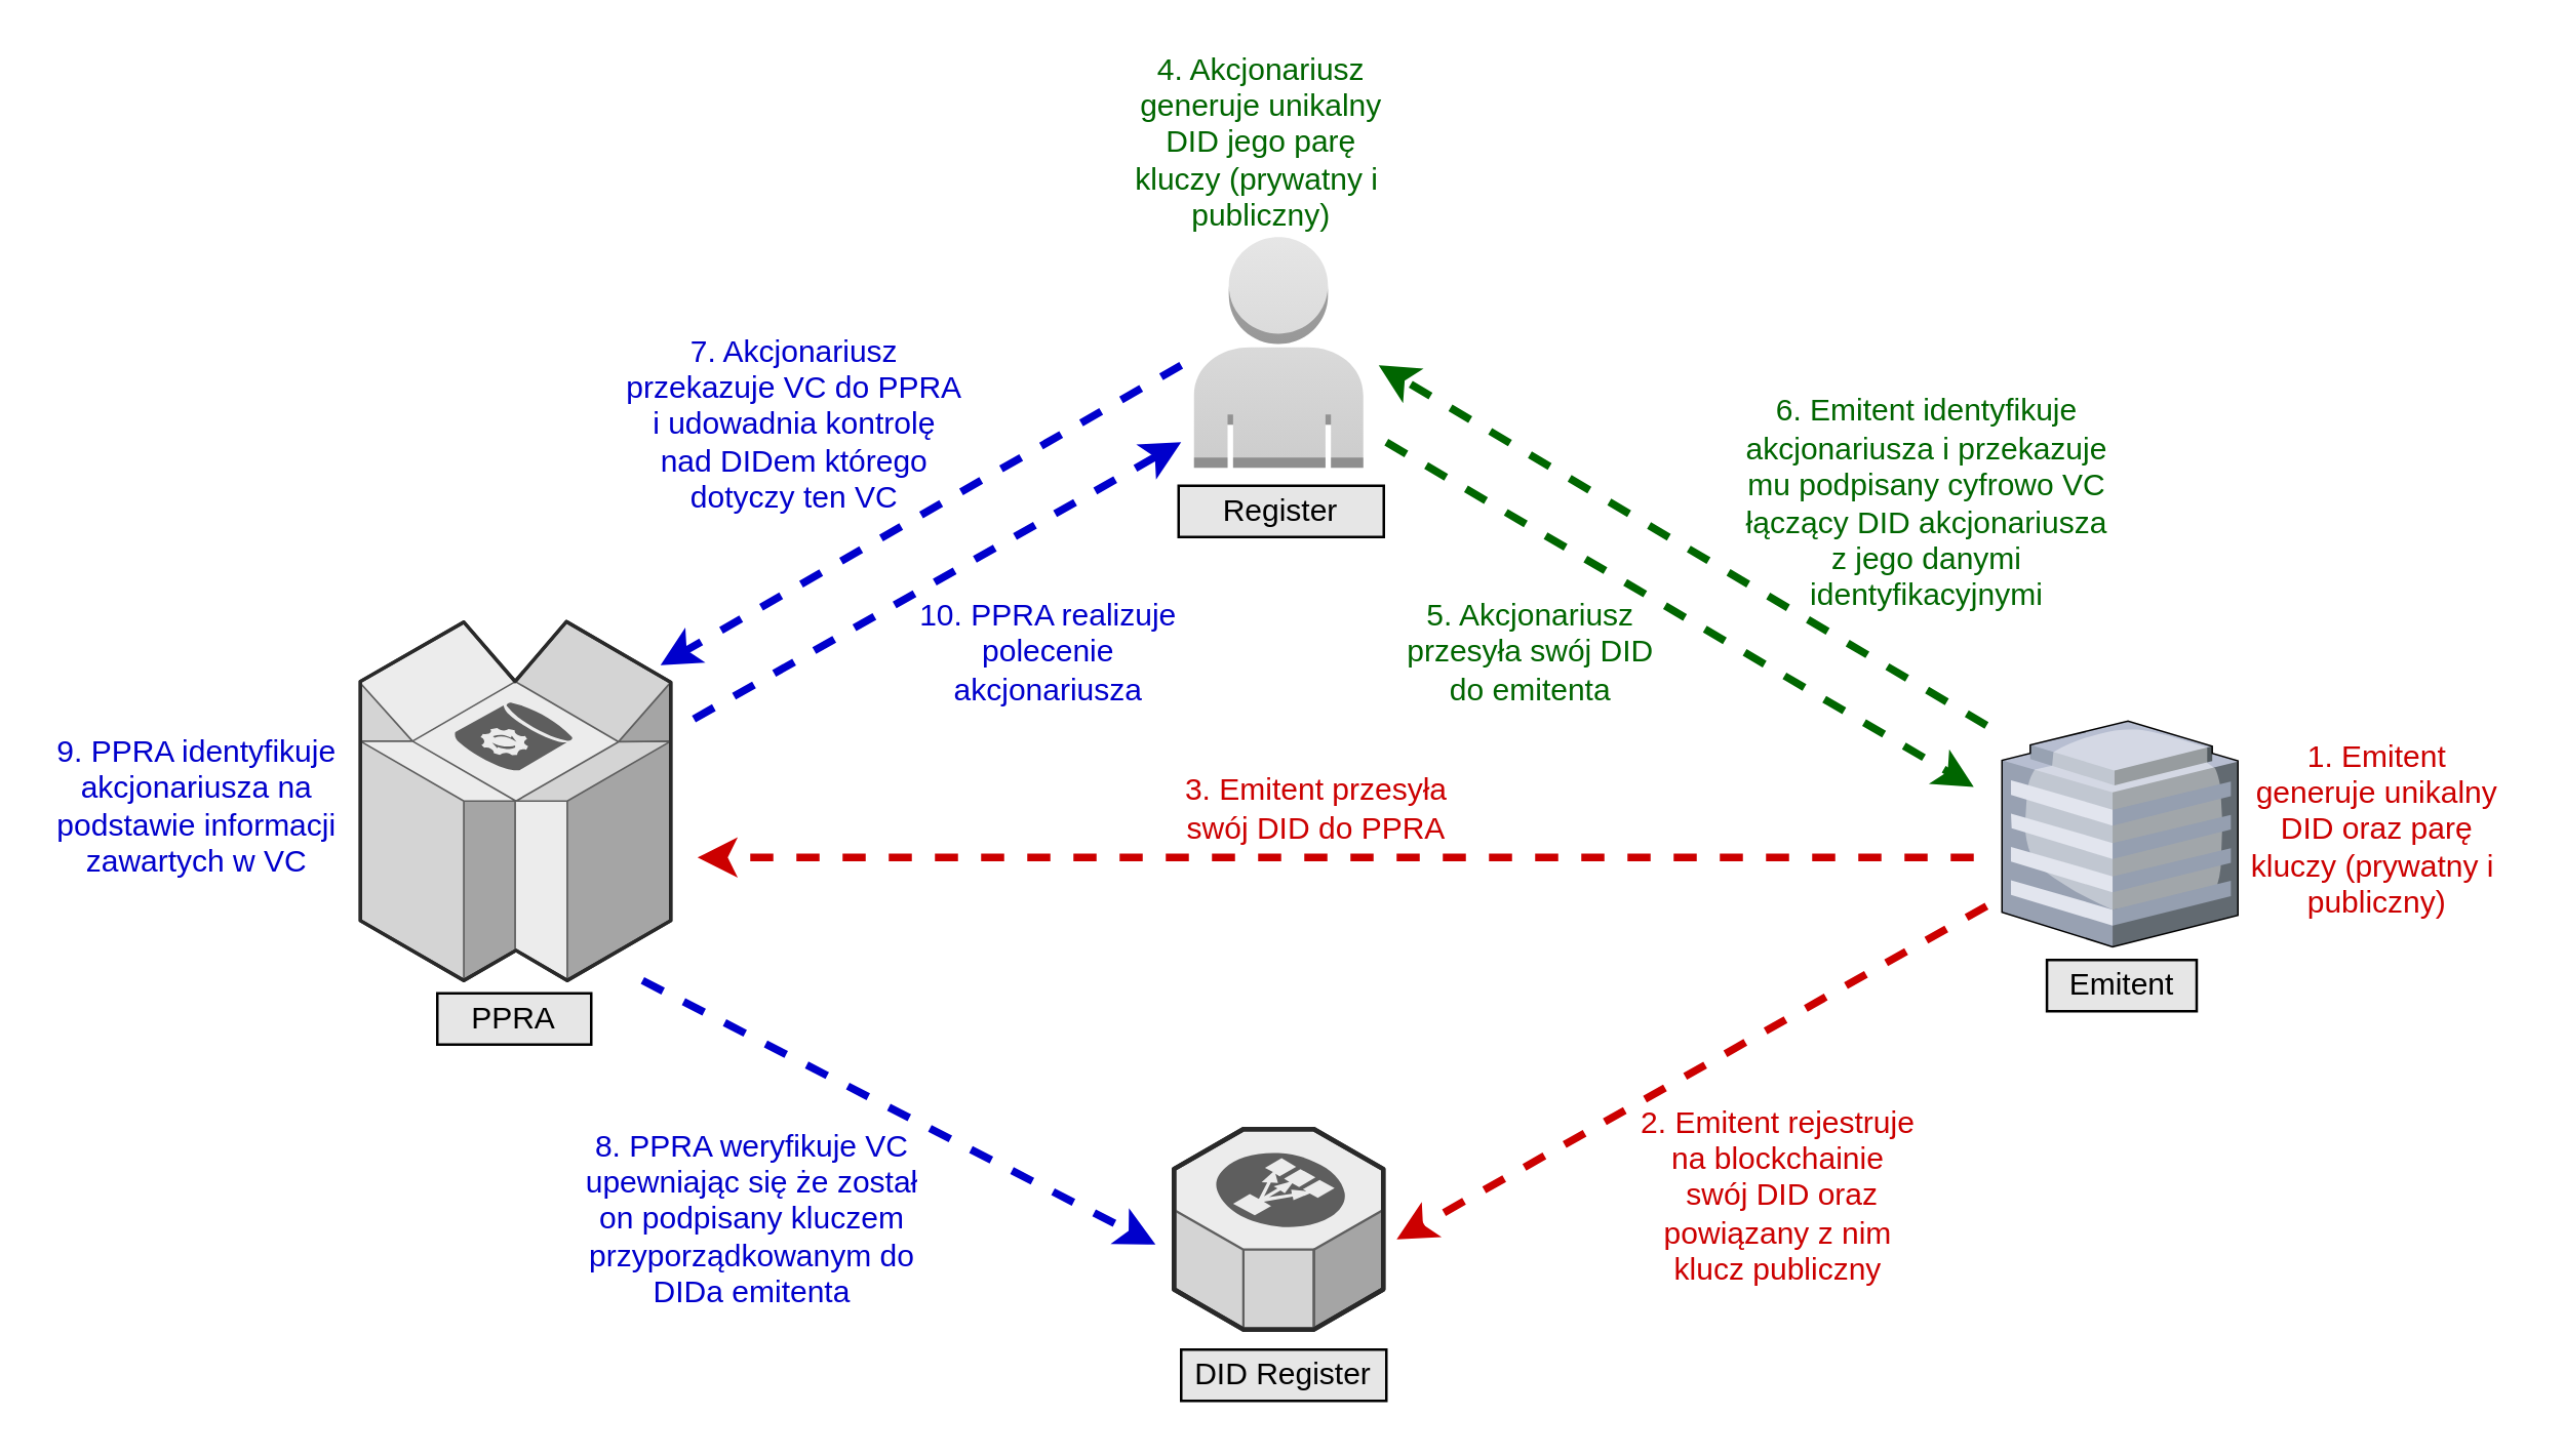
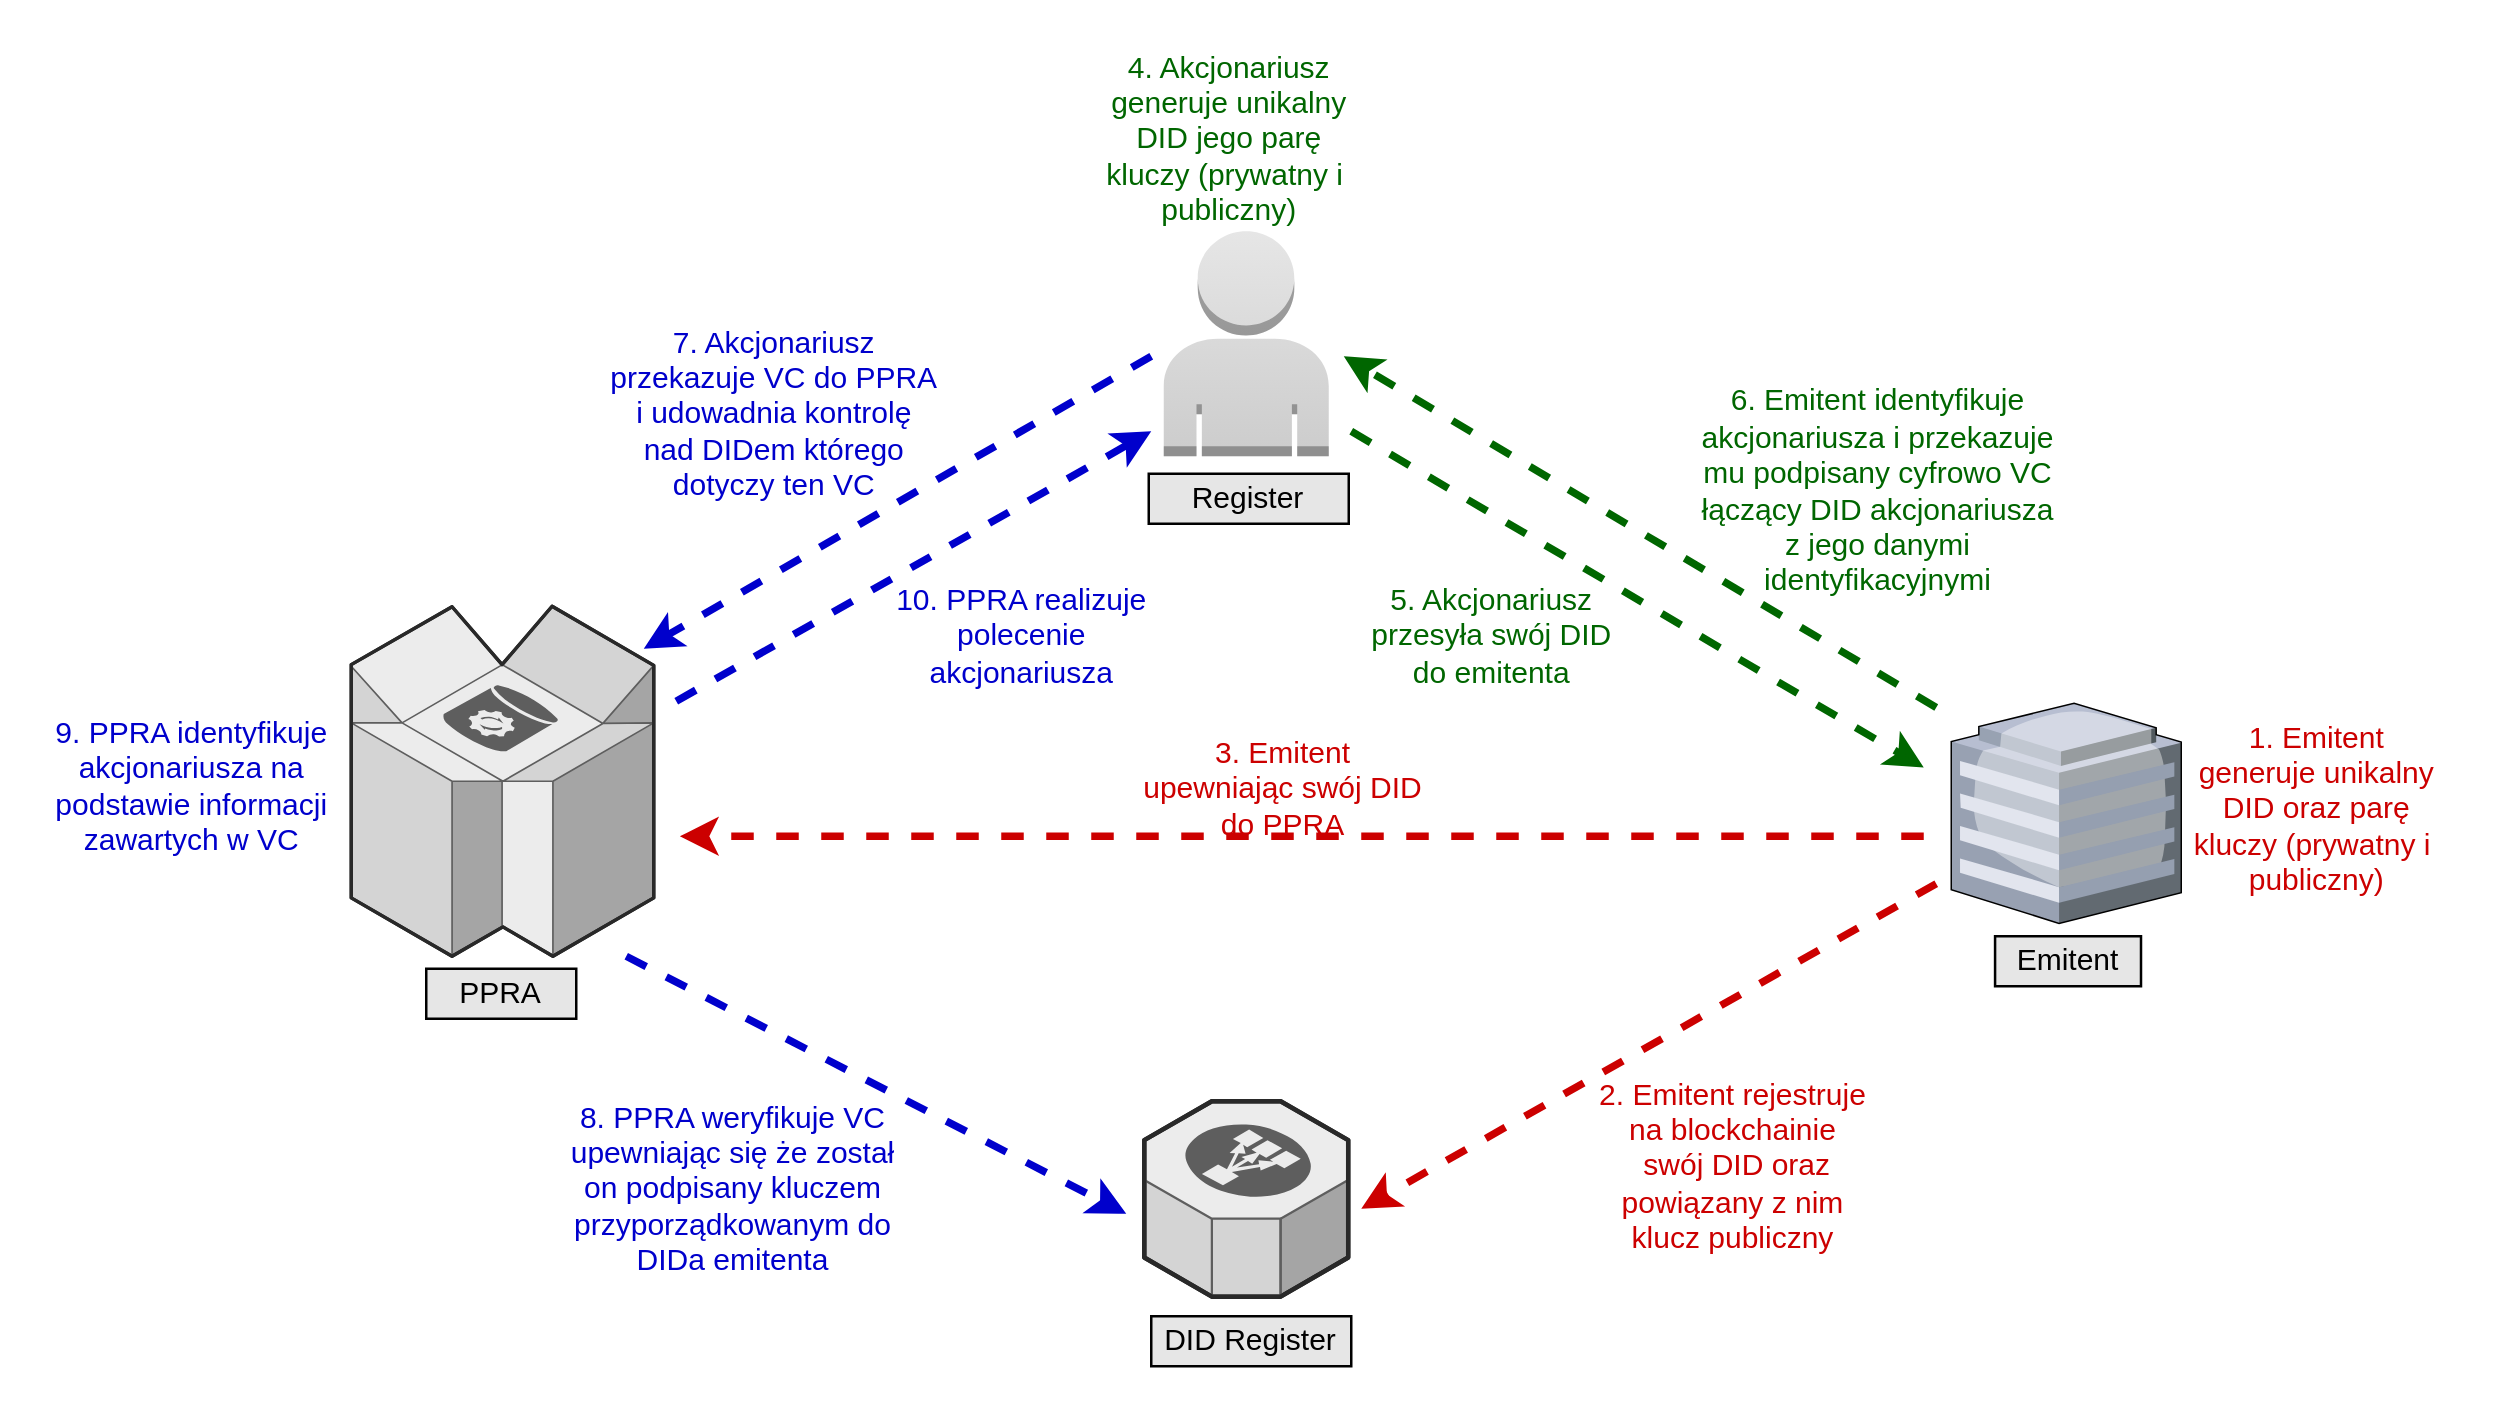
- <mxCell id="11" value="3. Emitent przesyła swój DID do PPRA" style="text;html=1;strokeColor=none;fillColor=none;align=center;verticalAlign=middle;whiteSpace=wrap;rounded=0;fontColor=#CC0000;" parent="1" vertex="1"><mxGeometry x="455.78" y="288" width="114.22" height="53.71" as="geometry" /></mxCell>
+ <mxCell id="11" value="3. Emitent upewniając swój DID do PPRA" style="text;html=1;strokeColor=none;fillColor=none;align=center;verticalAlign=middle;whiteSpace=wrap;rounded=0;fontColor=#CC0000;" parent="1" vertex="1"><mxGeometry x="455.78" y="288" width="114.22" height="53.71" as="geometry" /></mxCell>
